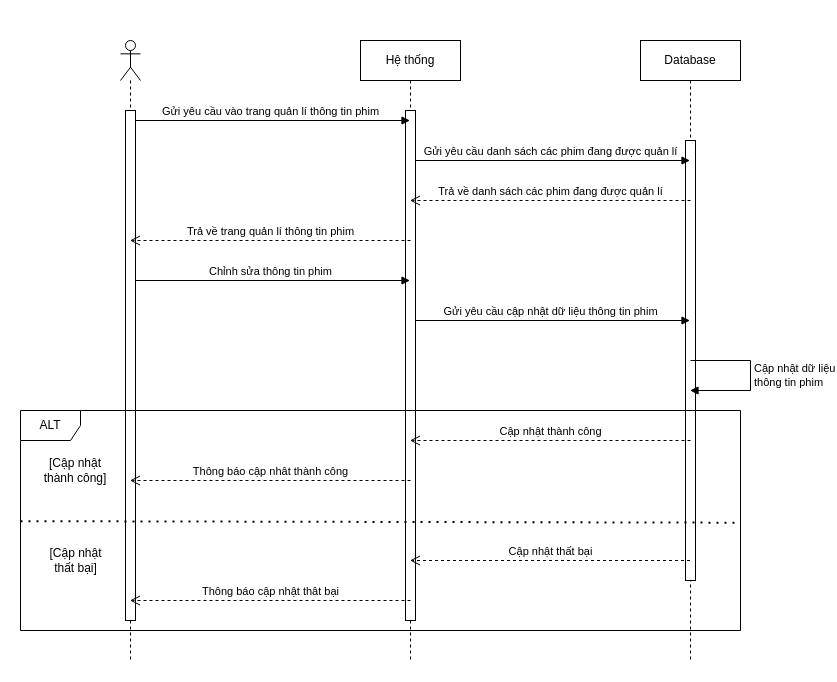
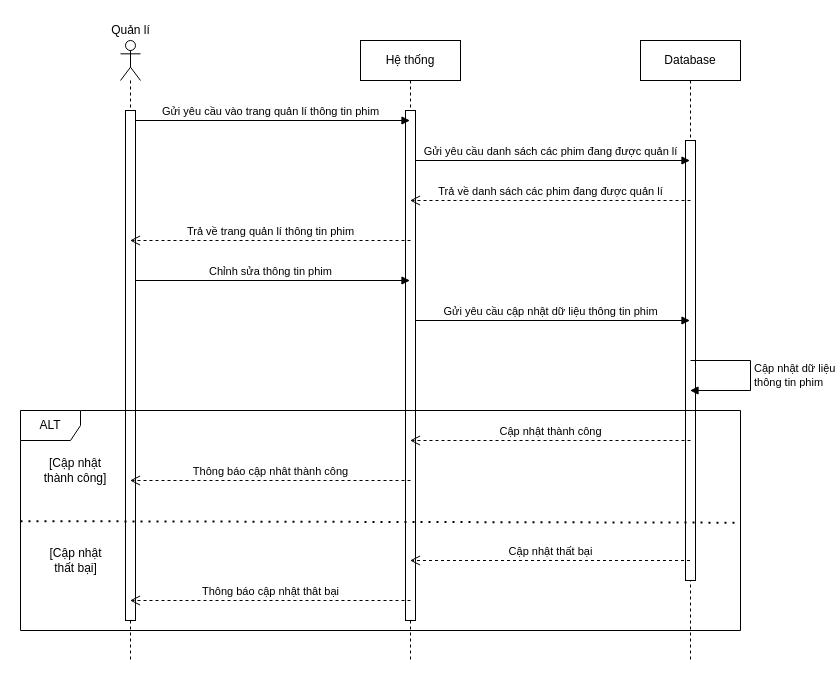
+ <mxCell id="13" value="Quản lí" style="text;html=1;align=center;verticalAlign=middle;resizable=0;points=[];autosize=1;" parent="1" vertex="1"><mxGeometry x="105" y="20" width="50" height="20" as="geometry" /></mxCell>
